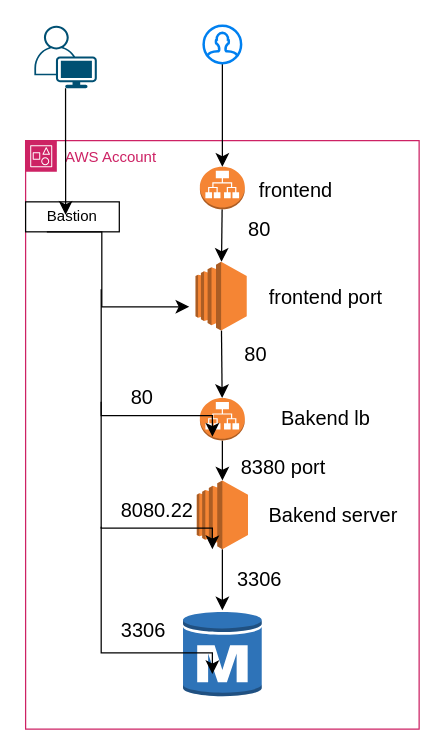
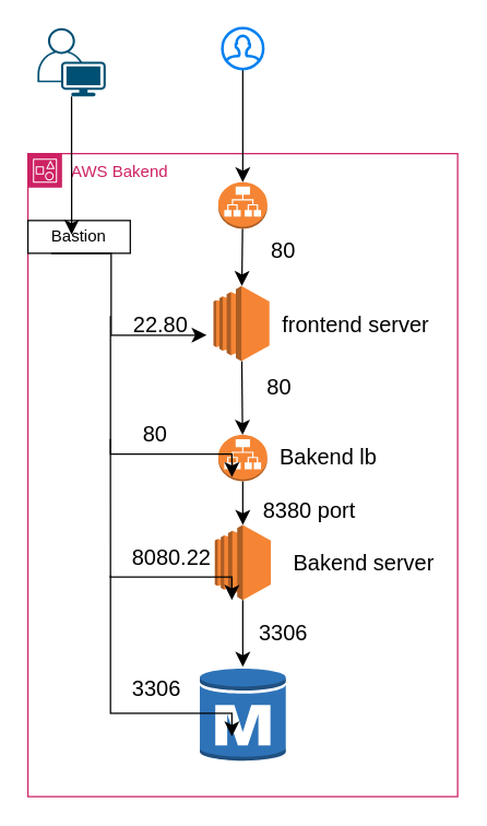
- <mxCell id="2" value="AWS Account" style="points=[[0,0],[0.25,0],[0.5,0],[0.75,0],[1,0],[1,0.25],[1,0.5],[1,0.75],[1,1],[0.75,1],[0.5,1],[0.25,1],[0,1],[0,0.75],[0,0.5],[0,0.25]];outlineConnect=0;gradientColor=none;html=1;whiteSpace=wrap;fontSize=12;fontStyle=0;container=1;pointerEvents=0;collapsible=0;recursiveResize=0;shape=mxgraph.aws4.group;grIcon=mxgraph.aws4.group_account;strokeColor=#CD2264;fillColor=none;verticalAlign=top;align=left;spacingLeft=30;fontColor=#CD2264;dashed=0;" vertex="1" parent="1"><mxGeometry x="20" y="112" width="315" height="471" as="geometry" /></mxCell>
+ <mxCell id="2" value="AWS Bakend" style="points=[[0,0],[0.25,0],[0.5,0],[0.75,0],[1,0],[1,0.25],[1,0.5],[1,0.75],[1,1],[0.75,1],[0.5,1],[0.25,1],[0,1],[0,0.75],[0,0.5],[0,0.25]];outlineConnect=0;gradientColor=none;html=1;whiteSpace=wrap;fontSize=12;fontStyle=0;container=1;pointerEvents=0;collapsible=0;recursiveResize=0;shape=mxgraph.aws4.group;grIcon=mxgraph.aws4.group_account;strokeColor=#CD2264;fillColor=none;verticalAlign=top;align=left;spacingLeft=30;fontColor=#CD2264;dashed=0;" vertex="1" parent="1"><mxGeometry x="20" y="112" width="315" height="471" as="geometry" /></mxCell>
- <mxCell id="5" value="frontend" style="text;html=1;align=center;verticalAlign=middle;resizable=0;points=[];autosize=1;strokeColor=none;fillColor=none;fontSize=16;" vertex="1" parent="2"><mxGeometry x="177" y="24" width="77" height="31" as="geometry" /></mxCell>
+ <mxCell id="24" value="22.80" style="text;html=1;align=center;verticalAlign=middle;resizable=0;points=[];autosize=1;strokeColor=none;fillColor=none;fontSize=16;" vertex="1" parent="2"><mxGeometry x="68" y="109" width="58" height="31" as="geometry" /></mxCell>
- <mxCell id="8" value="frontend port" style="text;html=1;align=center;verticalAlign=middle;resizable=0;points=[];autosize=1;strokeColor=none;fillColor=none;fontSize=16;" vertex="1" parent="2"><mxGeometry x="177" y="109" width="126" height="31" as="geometry" /></mxCell>
+ <mxCell id="8" value="frontend server" style="text;html=1;align=center;verticalAlign=middle;resizable=0;points=[];autosize=1;strokeColor=none;fillColor=none;fontSize=16;" vertex="1" parent="2"><mxGeometry x="177" y="109" width="126" height="31" as="geometry" /></mxCell>
- <mxCell id="12" value="Bakend lb" style="text;html=1;align=center;verticalAlign=middle;resizable=0;points=[];autosize=1;strokeColor=none;fillColor=none;fontSize=16;" vertex="1" parent="2"><mxGeometry x="195.5" y="206" width="89" height="31" as="geometry" /></mxCell>
+ <mxCell id="12" value="Bakend lb" style="text;html=1;align=center;verticalAlign=middle;resizable=0;points=[];autosize=1;strokeColor=none;fillColor=none;fontSize=16;" vertex="1" parent="2"><mxGeometry x="175.5" y="206" width="89" height="31" as="geometry" /></mxCell>
